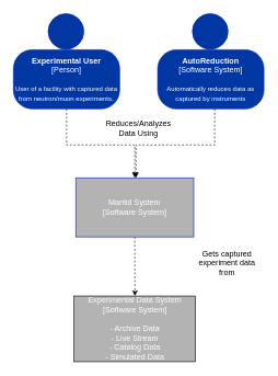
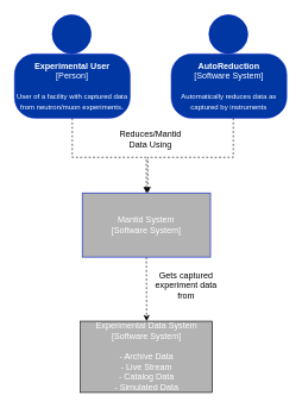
- <mxCell id="13" value="Reduces/Analyzes Data Using" style="text;html=1;strokeColor=none;fillColor=none;align=center;verticalAlign=middle;whiteSpace=wrap;rounded=0;" parent="1" vertex="1"><mxGeometry x="156" y="180" width="110" height="30" as="geometry" /></mxCell>
+ <mxCell id="13" value="Reduces/Mantid Data Using" style="text;html=1;strokeColor=none;fillColor=none;align=center;verticalAlign=middle;whiteSpace=wrap;rounded=0;" parent="1" vertex="1"><mxGeometry x="156" y="180" width="110" height="30" as="geometry" /></mxCell>
- <mxCell id="7" value="Gets captured experiment data from" style="text;html=1;strokeColor=none;fillColor=none;align=center;verticalAlign=middle;whiteSpace=wrap;rounded=0;" parent="1" vertex="1"><mxGeometry x="296" y="380" width="100" height="40" as="geometry" /></mxCell>
+ <mxCell id="7" value="Gets captured experiment data from" style="text;html=1;strokeColor=none;fillColor=none;align=center;verticalAlign=middle;whiteSpace=wrap;rounded=0;" parent="1" vertex="1"><mxGeometry x="211" y="380" width="100" height="40" as="geometry" /></mxCell>
